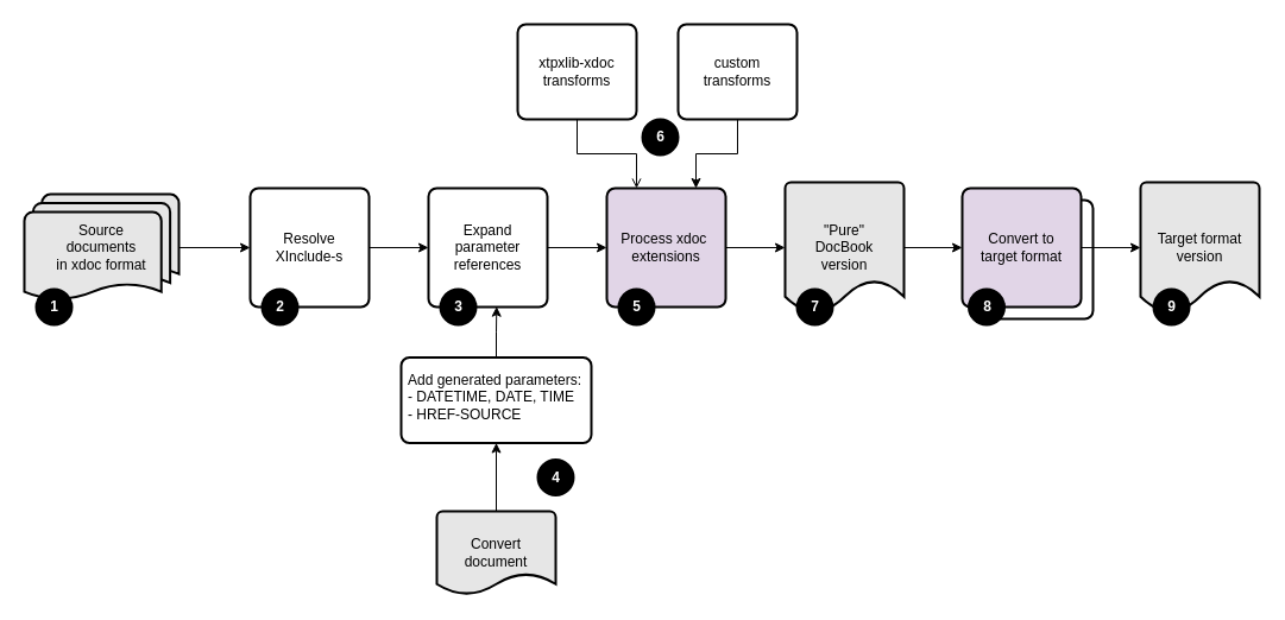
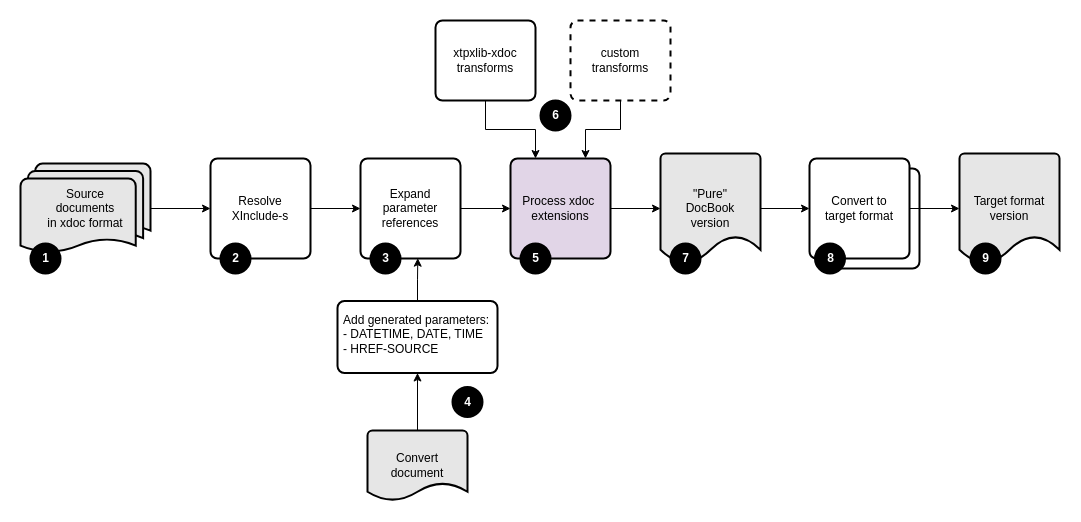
- <mxCell id="21" value="custom&lt;br&gt;transforms" style="rounded=1;whiteSpace=wrap;html=1;absoluteArcSize=1;arcSize=14;strokeWidth=2;fillColor=#FFFFFF;fontColor=#000000;" vertex="1" parent="1"><mxGeometry x="570" y="20" width="100" height="80" as="geometry" /></mxCell>
+ <mxCell id="21" value="custom&lt;br&gt;transforms" style="rounded=1;whiteSpace=wrap;html=1;absoluteArcSize=1;arcSize=14;strokeWidth=2;fillColor=#FFFFFF;fontColor=#000000;dashed=1;" vertex="1" parent="1"><mxGeometry x="570" y="20" width="100" height="80" as="geometry" /></mxCell>
- <mxCell id="22" style="edgeStyle=orthogonalEdgeStyle;rounded=0;orthogonalLoop=1;jettySize=auto;html=1;exitX=0.5;exitY=1;exitDx=0;exitDy=0;entryX=0.25;entryY=0;entryDx=0;entryDy=0;fontColor=#000000;endArrow=open;" edge="1" parent="1" source="23" target="10"><mxGeometry relative="1" as="geometry" /></mxCell>
+ <mxCell id="22" style="edgeStyle=orthogonalEdgeStyle;rounded=0;orthogonalLoop=1;jettySize=auto;html=1;exitX=0.5;exitY=1;exitDx=0;exitDy=0;entryX=0.25;entryY=0;entryDx=0;entryDy=0;fontColor=#000000;" edge="1" parent="1" source="23" target="10"><mxGeometry relative="1" as="geometry" /></mxCell>
- <mxCell id="29" value="Convert to&lt;br&gt;target format" style="rounded=1;whiteSpace=wrap;html=1;absoluteArcSize=1;arcSize=14;strokeWidth=2;fillColor=#e1d5e7;" vertex="1" parent="1"><mxGeometry x="809" y="158" width="100" height="100" as="geometry" /></mxCell>
+ <mxCell id="29" value="Convert to&lt;br&gt;target format" style="rounded=1;whiteSpace=wrap;html=1;absoluteArcSize=1;arcSize=14;strokeWidth=2;" vertex="1" parent="1"><mxGeometry x="809" y="158" width="100" height="100" as="geometry" /></mxCell>
